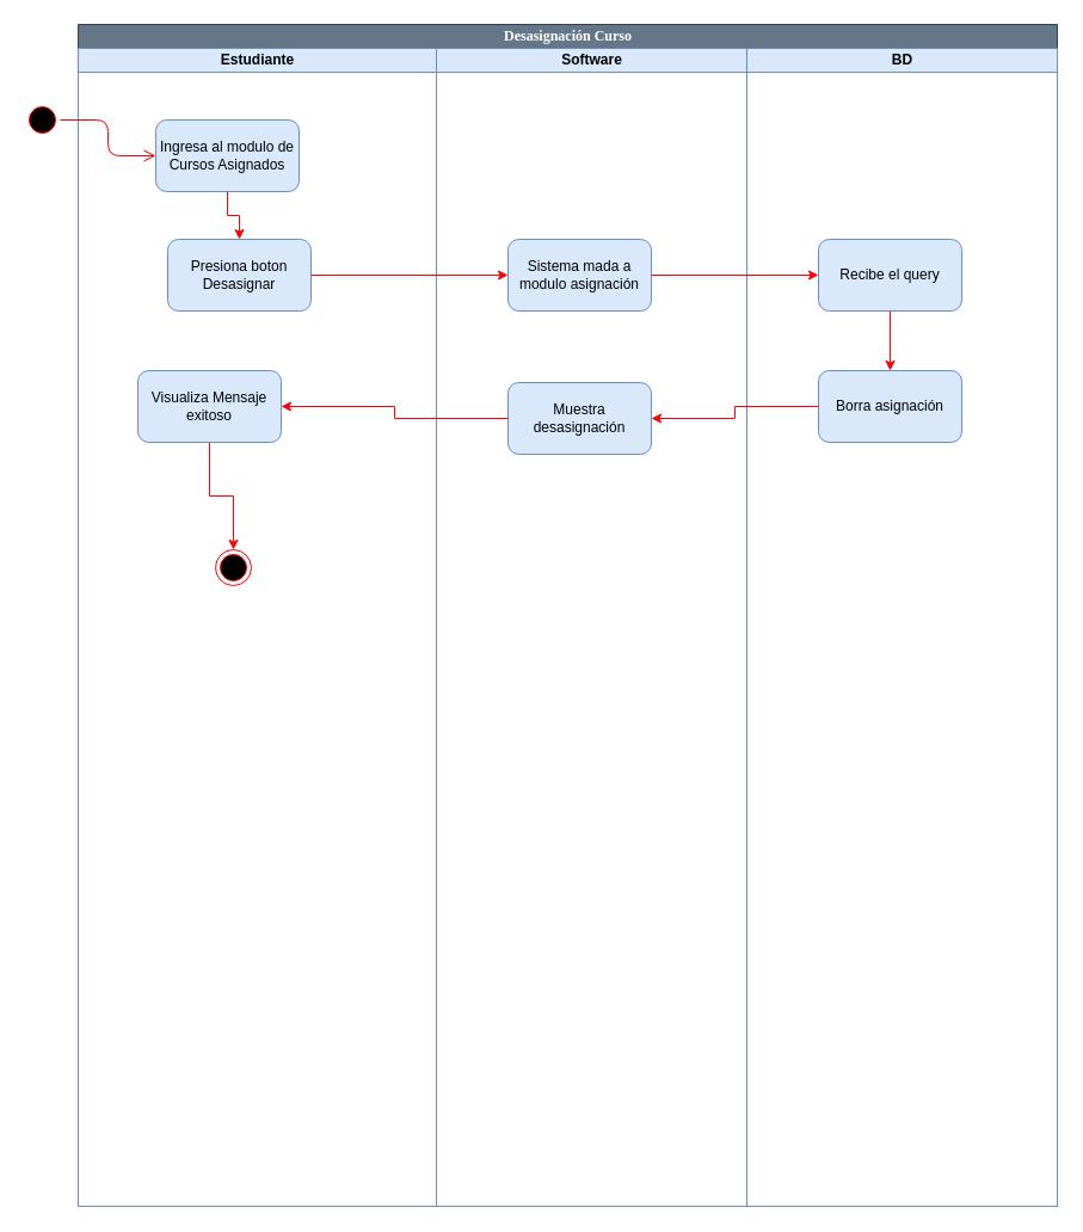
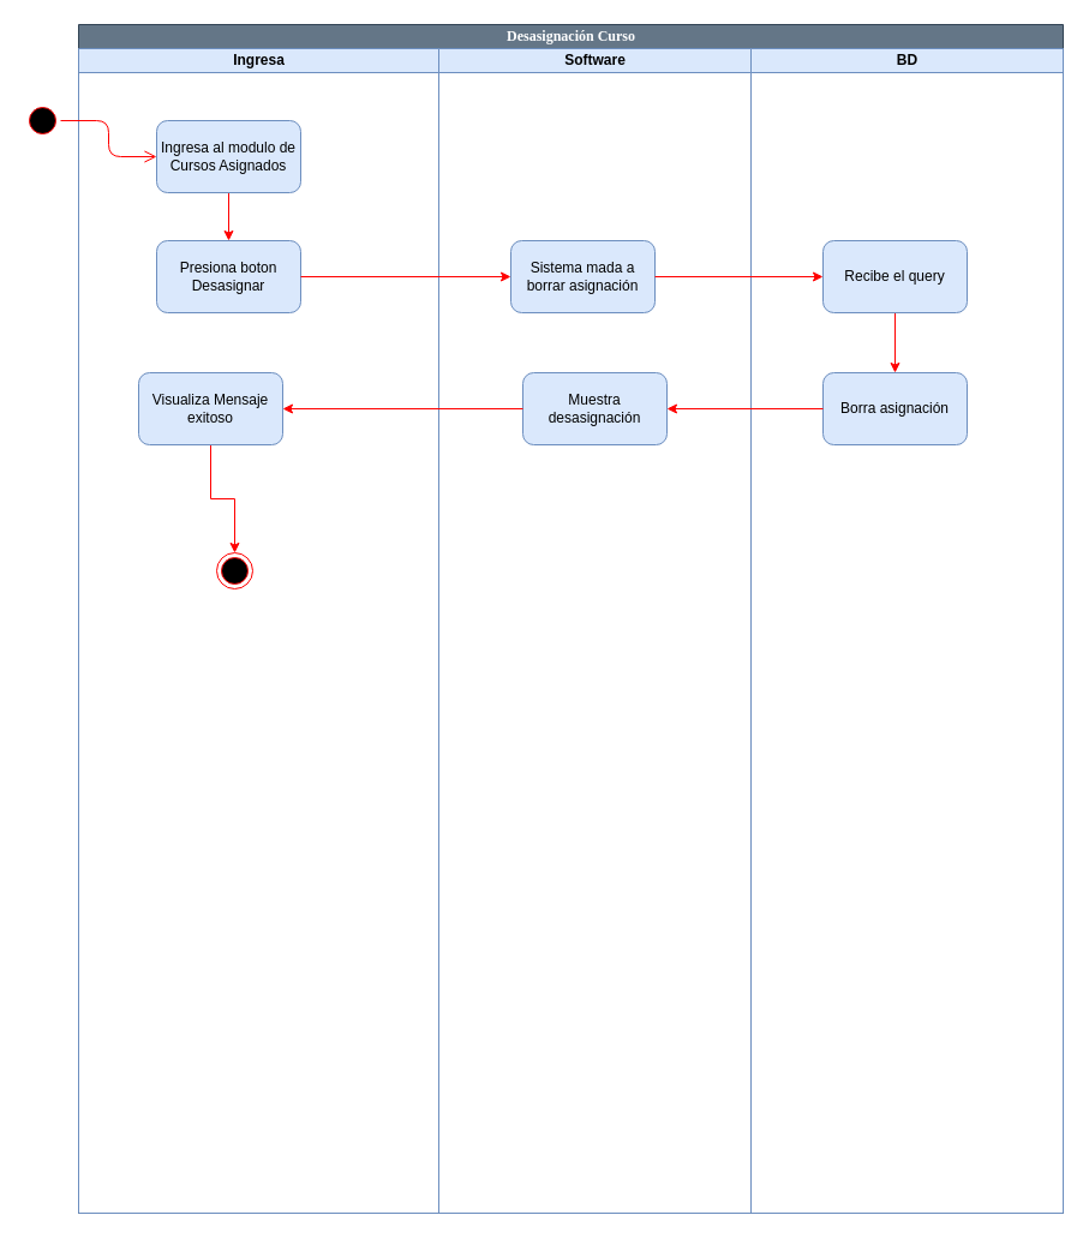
- <mxCell id="3" value="Estudiante" style="swimlane;html=1;startSize=20;fillColor=#dae8fc;strokeColor=#6c8ebf;" vertex="1" parent="2"><mxGeometry y="20" width="300" height="970" as="geometry" /></mxCell>
+ <mxCell id="3" value="Ingresa" style="swimlane;html=1;startSize=20;fillColor=#dae8fc;strokeColor=#6c8ebf;" vertex="1" parent="2"><mxGeometry y="20" width="300" height="970" as="geometry" /></mxCell>
- <mxCell id="6" value="Presiona boton Desasignar" style="rounded=1;whiteSpace=wrap;html=1;fillColor=#dae8fc;strokeColor=#6c8ebf;" vertex="1" parent="3"><mxGeometry x="75" y="160" width="120" height="60" as="geometry" /></mxCell>
+ <mxCell id="6" value="Presiona boton Desasignar" style="rounded=1;whiteSpace=wrap;html=1;fillColor=#dae8fc;strokeColor=#6c8ebf;" vertex="1" parent="3"><mxGeometry x="65" y="160" width="120" height="60" as="geometry" /></mxCell>
- <mxCell id="11" value="Sistema mada a modulo asignación" style="rounded=1;whiteSpace=wrap;html=1;fillColor=#dae8fc;strokeColor=#6c8ebf;" vertex="1" parent="10"><mxGeometry x="60" y="160" width="120" height="60" as="geometry" /></mxCell>
+ <mxCell id="11" value="Sistema mada a borrar asignación" style="rounded=1;whiteSpace=wrap;html=1;fillColor=#dae8fc;strokeColor=#6c8ebf;" vertex="1" parent="10"><mxGeometry x="60" y="160" width="120" height="60" as="geometry" /></mxCell>
- <mxCell id="12" value="Muestra desasignación" style="rounded=1;whiteSpace=wrap;html=1;fillColor=#dae8fc;strokeColor=#6c8ebf;" vertex="1" parent="10"><mxGeometry x="60" y="280" width="120" height="60" as="geometry" /></mxCell>
+ <mxCell id="12" value="Muestra desasignación" style="rounded=1;whiteSpace=wrap;html=1;fillColor=#dae8fc;strokeColor=#6c8ebf;" vertex="1" parent="10"><mxGeometry x="70" y="270" width="120" height="60" as="geometry" /></mxCell>
